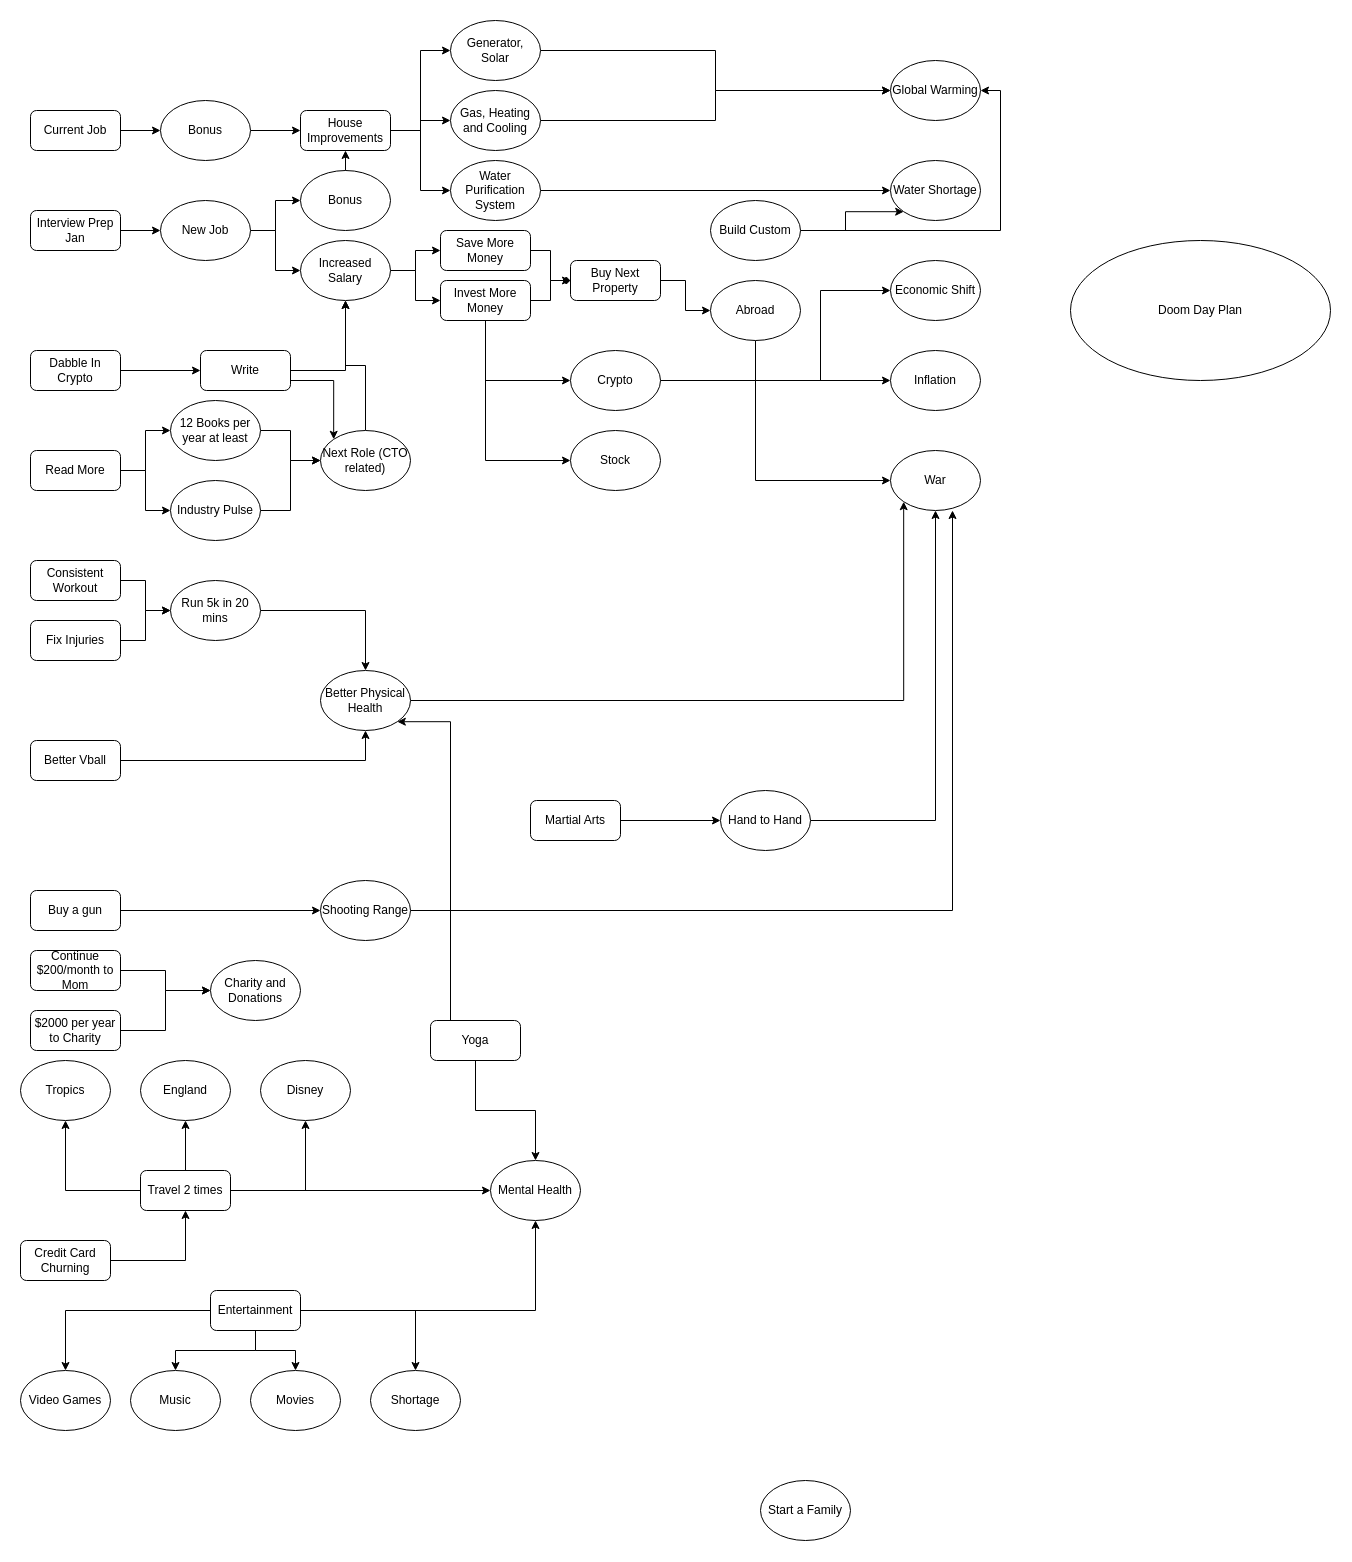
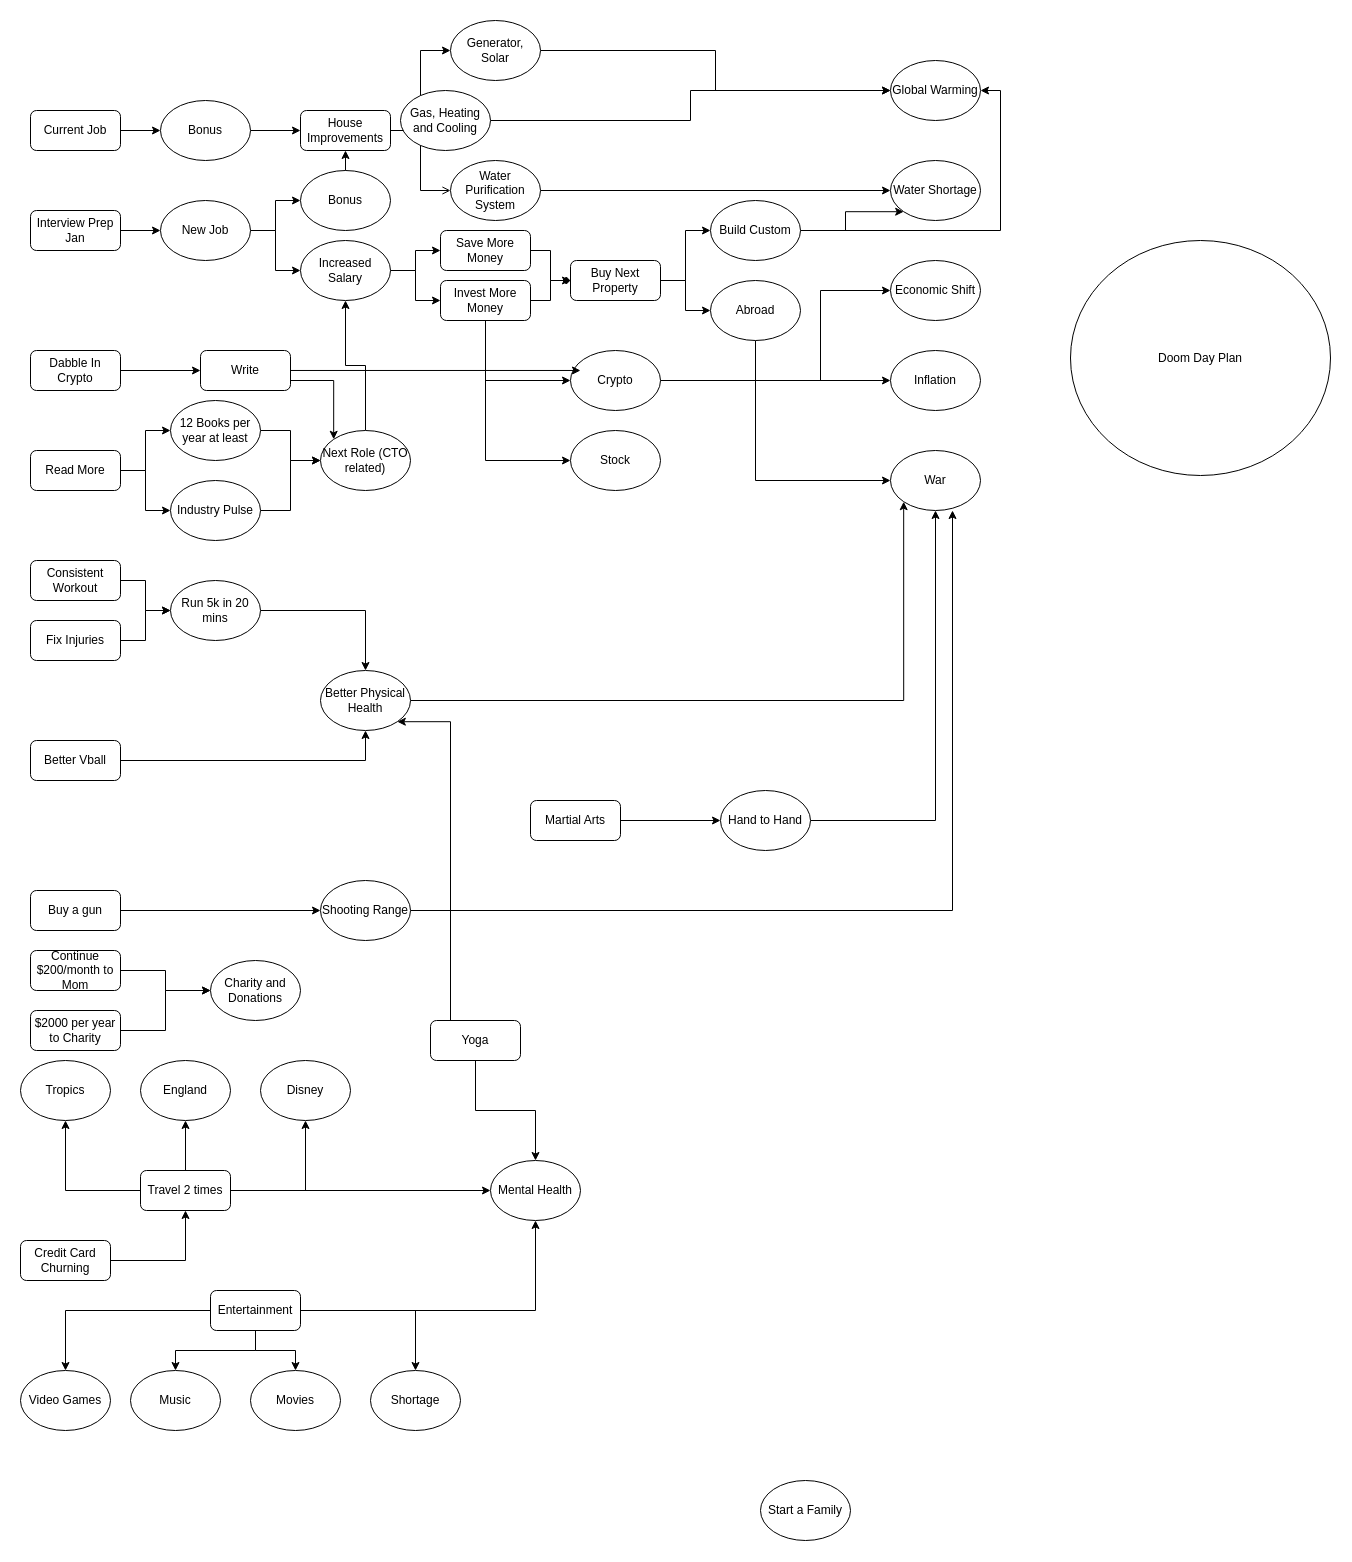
- <mxCell id="20" value="Gas, Heating and Cooling" style="ellipse;whiteSpace=wrap;html=1;" vertex="1" parent="1"><mxGeometry x="450" width="90" height="60" as="geometry" y="90" /></mxCell>
+ <mxCell id="20" value="Gas, Heating and Cooling" style="ellipse;whiteSpace=wrap;html=1;" vertex="1" parent="1"><mxGeometry x="400" y="90" width="90" height="60" as="geometry" /></mxCell>
- <mxCell id="17" style="edgeStyle=orthogonalEdgeStyle;rounded=0;orthogonalLoop=1;jettySize=auto;html=1;entryX=0;entryY=0.5;entryDx=0;entryDy=0;" edge="1" parent="1" source="18" target="49"><mxGeometry relative="1" as="geometry" /></mxCell>
+ <mxCell id="17" style="edgeStyle=orthogonalEdgeStyle;rounded=0;orthogonalLoop=1;jettySize=auto;html=1;entryX=0;entryY=0.5;entryDx=0;entryDy=0;endArrow=open;" edge="1" parent="1" source="18" target="49"><mxGeometry relative="1" as="geometry" /></mxCell>
+ <mxCell id="32" style="edgeStyle=orthogonalEdgeStyle;rounded=0;orthogonalLoop=1;jettySize=auto;html=1;entryX=0;entryY=0.5;entryDx=0;entryDy=0;" edge="1" parent="1" source="33" target="36"><mxGeometry relative="1" as="geometry" /></mxCell>
- <mxCell id="23" value="Doom Day Plan" style="ellipse;whiteSpace=wrap;html=1;" vertex="1" parent="1"><mxGeometry x="1070" y="240" width="260" height="140" as="geometry" /></mxCell>
+ <mxCell id="23" value="Doom Day Plan" style="ellipse;whiteSpace=wrap;html=1;" vertex="1" parent="1"><mxGeometry x="1070" y="240" width="260" height="235" as="geometry" /></mxCell>
- <mxCell id="55" style="edgeStyle=orthogonalEdgeStyle;rounded=0;orthogonalLoop=1;jettySize=auto;html=1;" edge="1" parent="1" source="57" target="14"><mxGeometry relative="1" as="geometry" /></mxCell>
+ <mxCell id="55" style="edgeStyle=orthogonalEdgeStyle;rounded=0;orthogonalLoop=1;jettySize=auto;html=1;entryX=0.111;entryY=0.333;entryDx=0;entryDy=0;entryPerimeter=0;" edge="1" parent="1" source="57" target="45"><mxGeometry relative="1" as="geometry" /></mxCell>
